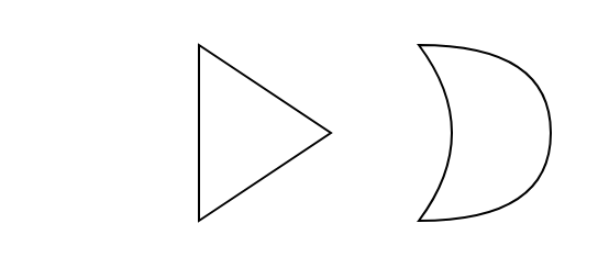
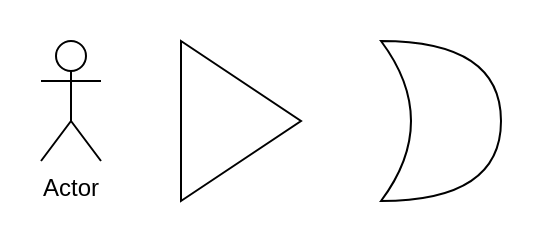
+ <mxCell id="2" value="Actor" style="shape=umlActor;verticalLabelPosition=bottom;verticalAlign=top;html=1;outlineConnect=0;" vertex="1" parent="1"><mxGeometry x="20" y="20" width="30" height="60" as="geometry" /></mxCell>
